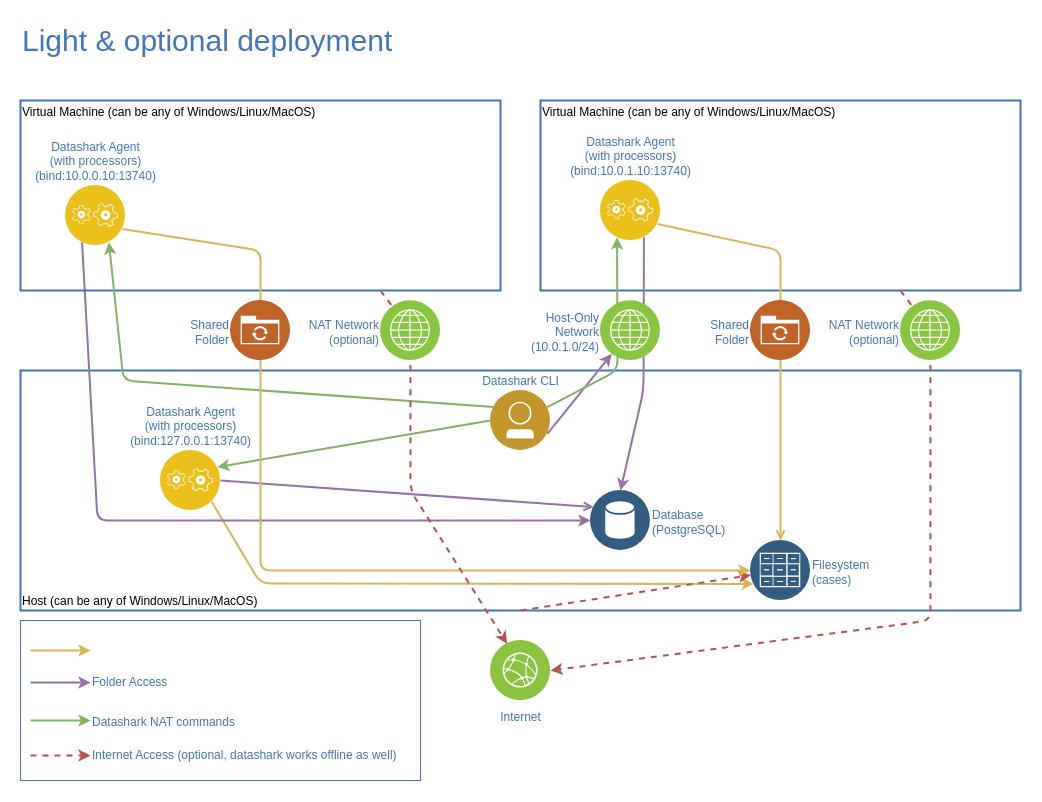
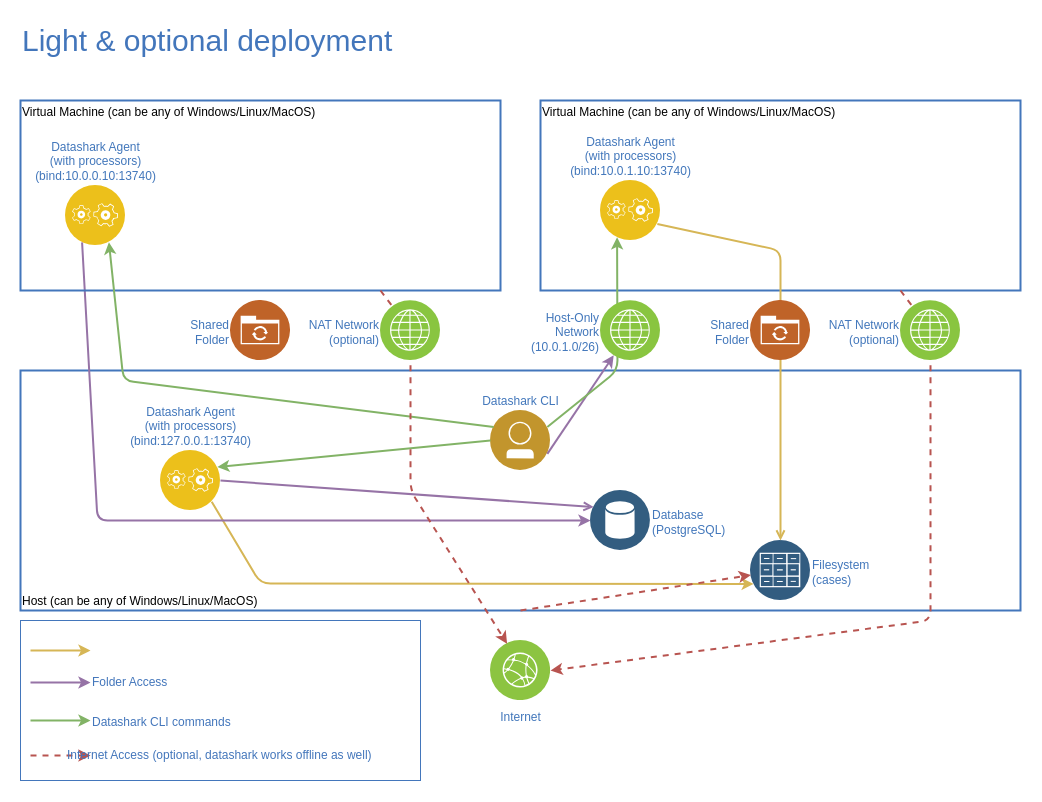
- <mxCell id="29" value="Host-Only&lt;br&gt;Network&lt;br&gt;(10.0.1.0/24)" style="aspect=fixed;perimeter=ellipsePerimeter;html=1;align=right;shadow=0;dashed=0;fontColor=#4277BB;labelBackgroundColor=#ffffff;fontSize=12;spacingTop=3;image;image=img/lib/ibm/infrastructure/channels.svg;strokeWidth=2;labelPosition=left;verticalLabelPosition=middle;verticalAlign=middle;" vertex="1" parent="1"><mxGeometry x="600" y="300" width="60" height="60" as="geometry" /></mxCell>
+ <mxCell id="29" value="Host-Only&lt;br&gt;Network&lt;br&gt;(10.0.1.0/26)" style="aspect=fixed;perimeter=ellipsePerimeter;html=1;align=right;shadow=0;dashed=0;fontColor=#4277BB;labelBackgroundColor=#ffffff;fontSize=12;spacingTop=3;image;image=img/lib/ibm/infrastructure/channels.svg;strokeWidth=2;labelPosition=left;verticalLabelPosition=middle;verticalAlign=middle;" vertex="1" parent="1"><mxGeometry x="600" y="300" width="60" height="60" as="geometry" /></mxCell>
- <mxCell id="5" value="Datashark CLI" style="aspect=fixed;perimeter=ellipsePerimeter;html=1;align=center;shadow=0;dashed=0;fontColor=#4277BB;labelBackgroundColor=#ffffff;fontSize=12;spacingTop=3;image;image=img/lib/ibm/users/user.svg;strokeColor=#4376BB;strokeWidth=2;labelPosition=center;verticalLabelPosition=top;verticalAlign=bottom;" vertex="1" parent="2"><mxGeometry x="470" y="20" width="60" height="60" as="geometry" /></mxCell>
+ <mxCell id="5" value="Datashark CLI" style="aspect=fixed;perimeter=ellipsePerimeter;html=1;align=center;shadow=0;dashed=0;fontColor=#4277BB;labelBackgroundColor=#ffffff;fontSize=12;spacingTop=3;image;image=img/lib/ibm/users/user.svg;strokeColor=#4376BB;strokeWidth=2;labelPosition=center;verticalLabelPosition=top;verticalAlign=bottom;" vertex="1" parent="2"><mxGeometry x="470" y="40" width="60" height="60" as="geometry" /></mxCell>
- <mxCell id="28" value="" style="html=1;labelBackgroundColor=#ffffff;endArrow=classic;endFill=1;endSize=6;jettySize=auto;orthogonalLoop=1;strokeWidth=2;fontSize=14;fontColor=#4376BB;exitX=0.75;exitY=1;exitDx=0;exitDy=0;fillColor=#e1d5e7;strokeColor=#9673a6;entryX=0.5;entryY=0;entryDx=0;entryDy=0;" edge="1" parent="1" source="27" target="3"><mxGeometry width="60" height="60" relative="1" as="geometry"><mxPoint x="150" y="220" as="sourcePoint" /><mxPoint x="630" y="510" as="targetPoint" /><Array as="points"><mxPoint x="643" y="390" /></Array></mxGeometry></mxCell>
- <mxCell id="30" value="" style="html=1;labelBackgroundColor=#ffffff;endArrow=classic;endFill=1;endSize=6;jettySize=auto;orthogonalLoop=1;strokeWidth=2;fontSize=14;fontColor=#4376BB;exitX=1;exitY=0.75;exitDx=0;exitDy=0;fillColor=#fff2cc;strokeColor=#d6b656;entryX=0;entryY=0.5;entryDx=0;entryDy=0;" edge="1" parent="1" source="21" target="4"><mxGeometry width="60" height="60" relative="1" as="geometry"><mxPoint x="106.584" y="246.833" as="sourcePoint" /><mxPoint x="430" y="490" as="targetPoint" /><Array as="points"><mxPoint x="260" y="250" /><mxPoint x="260" y="570" /></Array></mxGeometry></mxCell>
- <mxCell id="14" value="&lt;font style=&quot;font-size: 12px&quot;&gt;Datashark NAT commands&lt;/font&gt;" style="text;html=1;strokeColor=none;fillColor=none;align=left;verticalAlign=middle;whiteSpace=wrap;rounded=0;fontSize=16;fontColor=#4376BB;" vertex="1" parent="13"><mxGeometry x="70" y="90" width="190" height="20" as="geometry" /></mxCell>
+ <mxCell id="14" value="&lt;font style=&quot;font-size: 12px&quot;&gt;Datashark CLI commands&lt;/font&gt;" style="text;html=1;strokeColor=none;fillColor=none;align=left;verticalAlign=middle;whiteSpace=wrap;rounded=0;fontSize=16;fontColor=#4376BB;" vertex="1" parent="13"><mxGeometry x="70" y="90" width="190" height="20" as="geometry" /></mxCell>
- <mxCell id="16" value="&lt;font style=&quot;font-size: 12px&quot;&gt;Internet Access (optional, datashark works offline as well)&lt;/font&gt;" style="text;html=1;strokeColor=none;fillColor=none;align=left;verticalAlign=middle;whiteSpace=wrap;rounded=0;fontSize=16;fontColor=#4376BB;" vertex="1" parent="13"><mxGeometry x="70" y="123" width="320" height="20" as="geometry" /></mxCell>
+ <mxCell id="16" value="&lt;font style=&quot;font-size: 12px&quot;&gt;Internet Access (optional, datashark works offline as well)&lt;/font&gt;" style="text;html=1;strokeColor=none;fillColor=none;align=left;verticalAlign=middle;whiteSpace=wrap;rounded=0;fontSize=16;fontColor=#4376BB;" vertex="1" parent="13"><mxGeometry x="45" y="123" width="320" height="20" as="geometry" /></mxCell>
